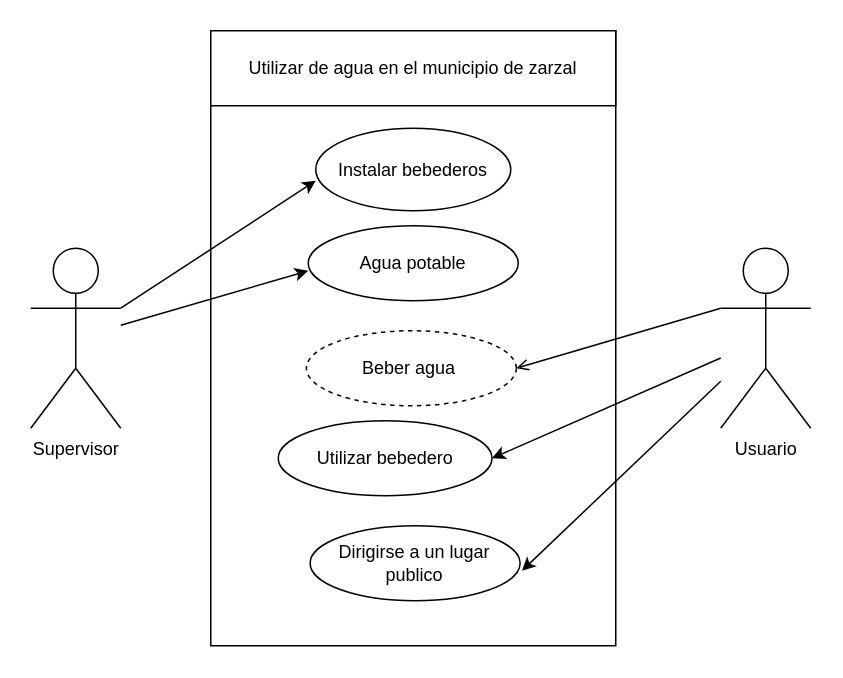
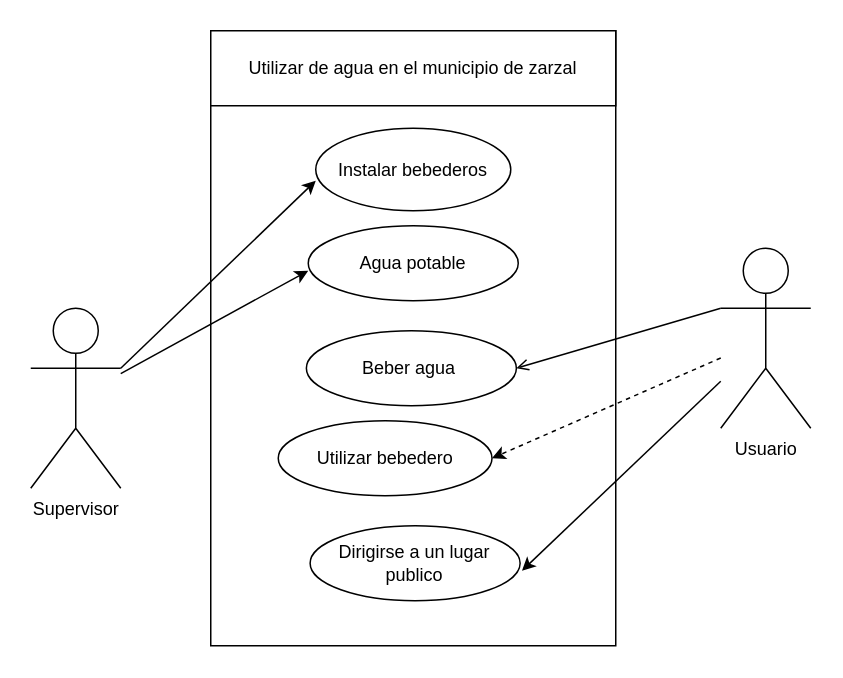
- <mxCell id="2" value="Supervisor" style="shape=umlActor;verticalLabelPosition=bottom;verticalAlign=top;html=1;outlineConnect=0;" vertex="1" parent="1"><mxGeometry x="20" y="165" width="60" height="120" as="geometry" /></mxCell>
+ <mxCell id="2" value="Supervisor" style="shape=umlActor;verticalLabelPosition=bottom;verticalAlign=top;html=1;outlineConnect=0;" vertex="1" parent="1"><mxGeometry x="20" y="205" width="60" height="120" as="geometry" /></mxCell>
- <mxCell id="10" value="Beber agua&amp;nbsp;" style="ellipse;whiteSpace=wrap;html=1;dashed=1;" vertex="1" parent="1"><mxGeometry x="203.75" y="220" width="140" height="50" as="geometry" /></mxCell>
+ <mxCell id="10" value="Beber agua&amp;nbsp;" style="ellipse;whiteSpace=wrap;html=1;" vertex="1" parent="1"><mxGeometry x="203.75" y="220" width="140" height="50" as="geometry" /></mxCell>
- <mxCell id="13" value="" style="endArrow=classic;html=1;rounded=0;entryX=1;entryY=0.5;entryDx=0;entryDy=0;" edge="1" parent="1" source="3" target="12"><mxGeometry width="50" height="50" relative="1" as="geometry"><mxPoint x="300" y="360" as="sourcePoint" /><mxPoint x="350" y="310" as="targetPoint" /></mxGeometry></mxCell>
+ <mxCell id="13" value="" style="endArrow=classic;html=1;rounded=0;entryX=1;entryY=0.5;entryDx=0;entryDy=0;dashed=1;" edge="1" parent="1" source="3" target="12"><mxGeometry width="50" height="50" relative="1" as="geometry"><mxPoint x="300" y="360" as="sourcePoint" /><mxPoint x="350" y="310" as="targetPoint" /></mxGeometry></mxCell>
